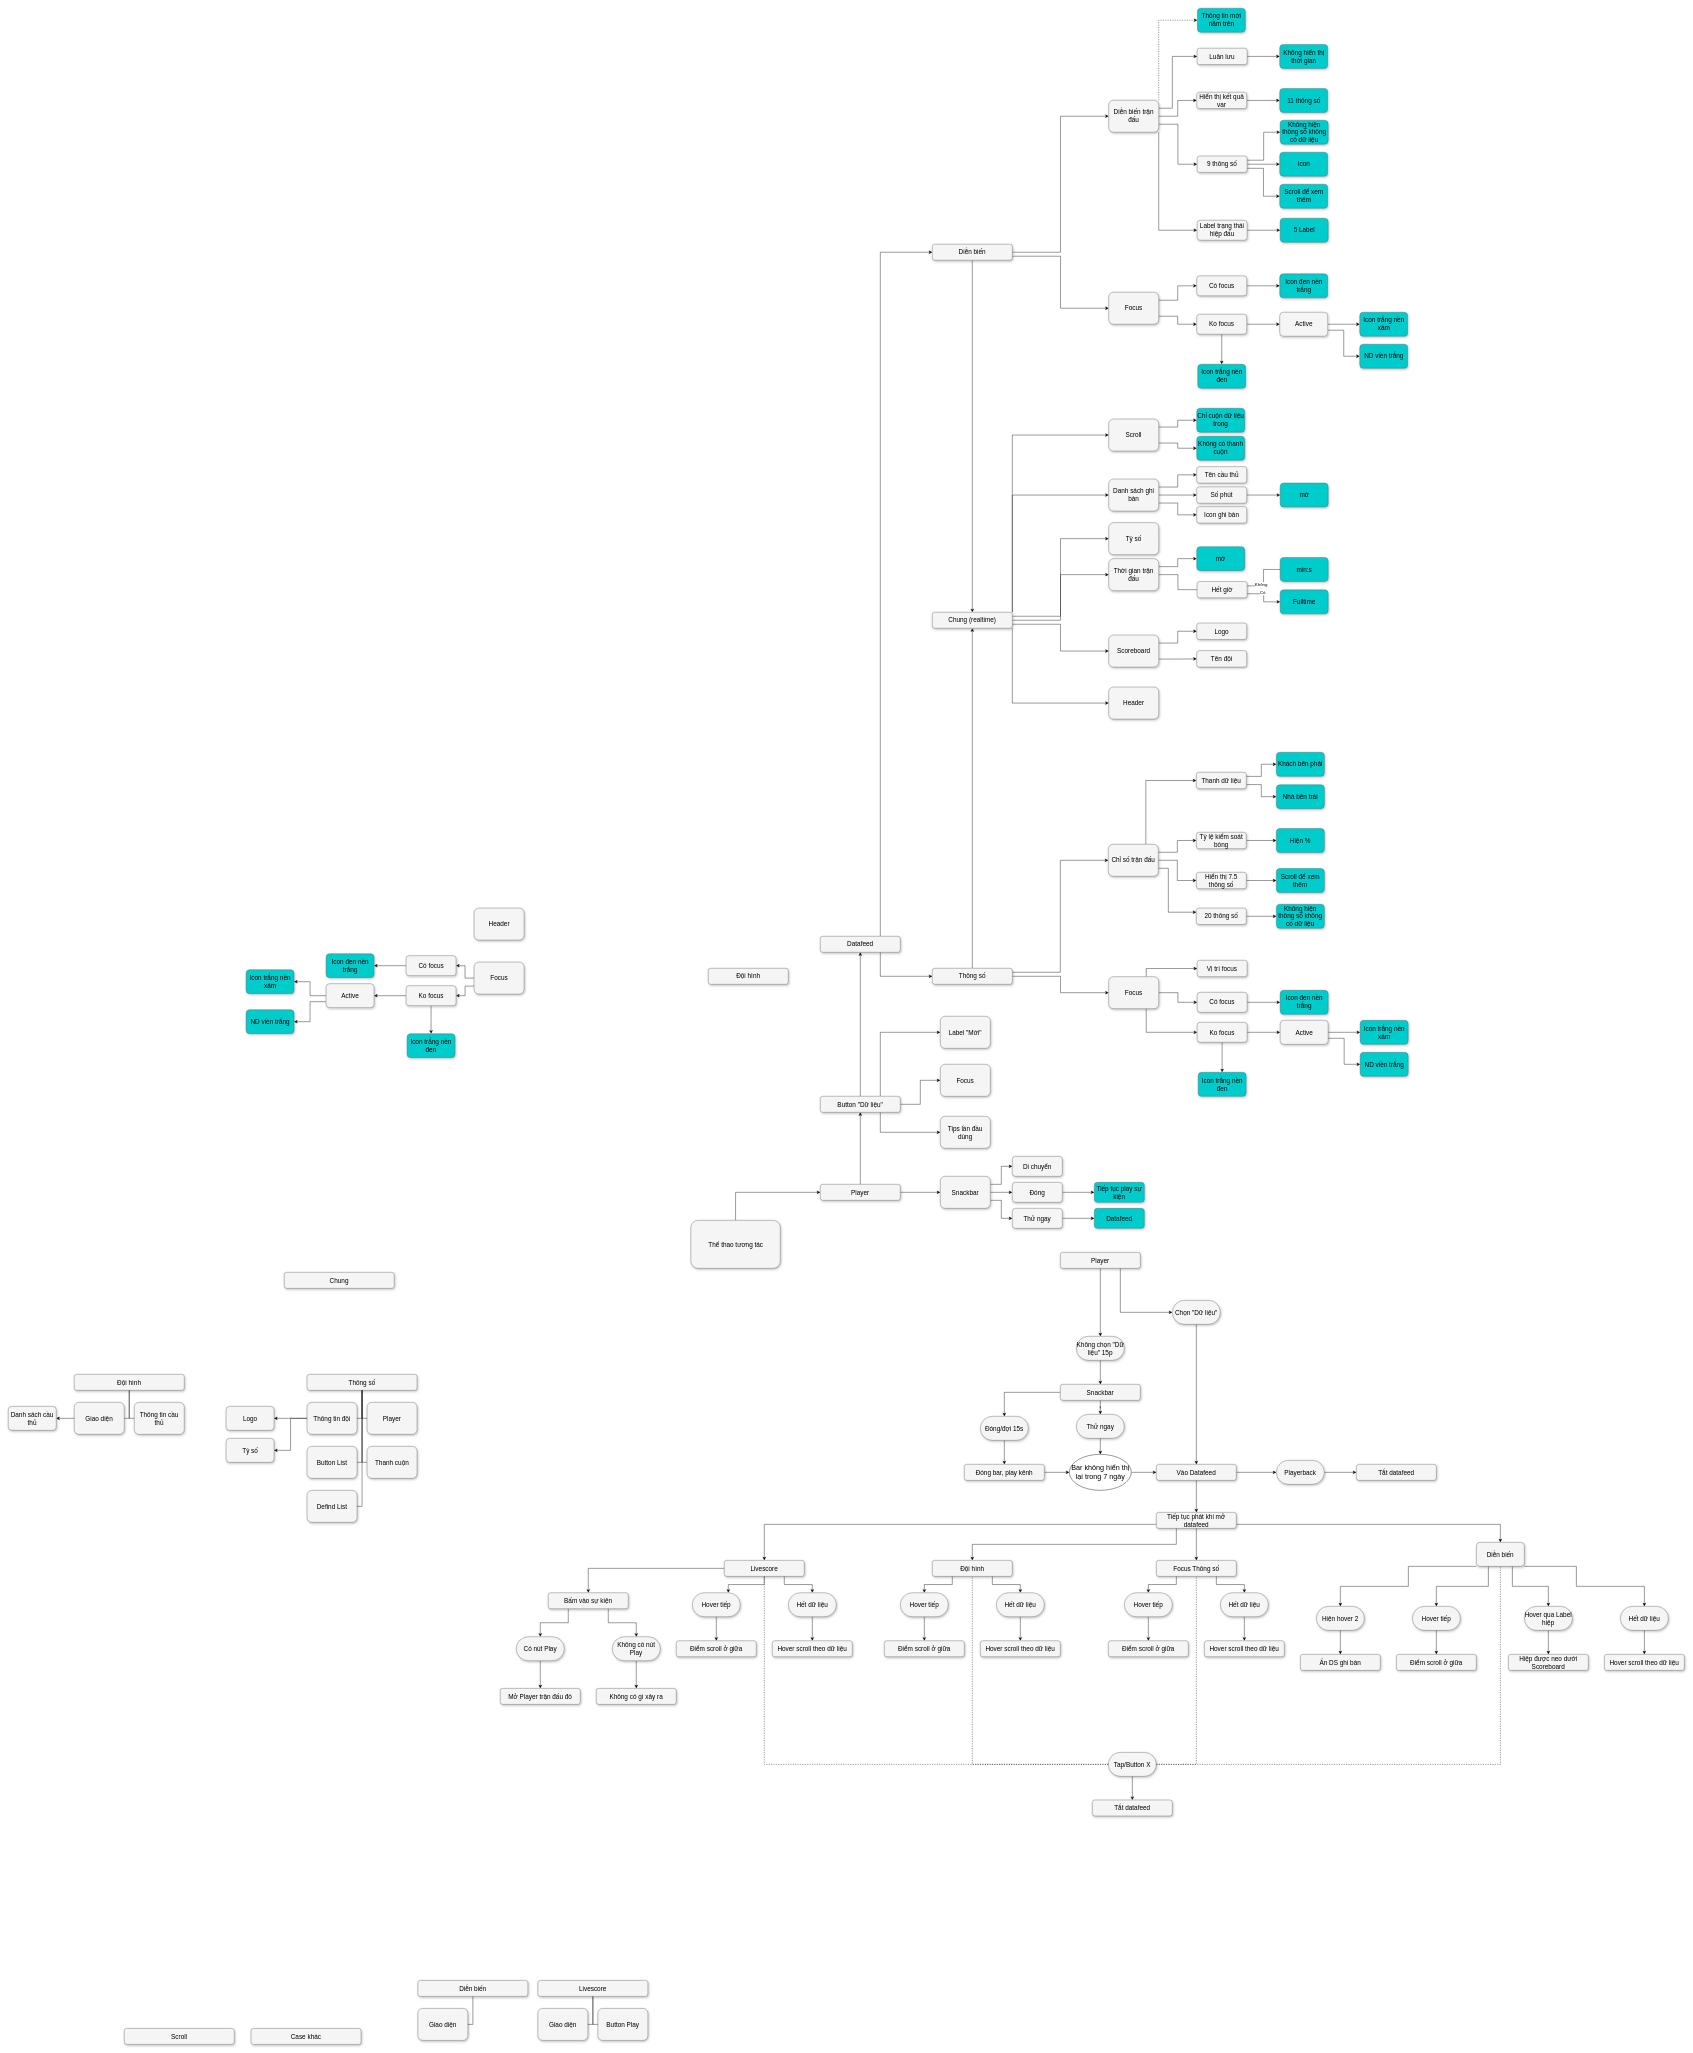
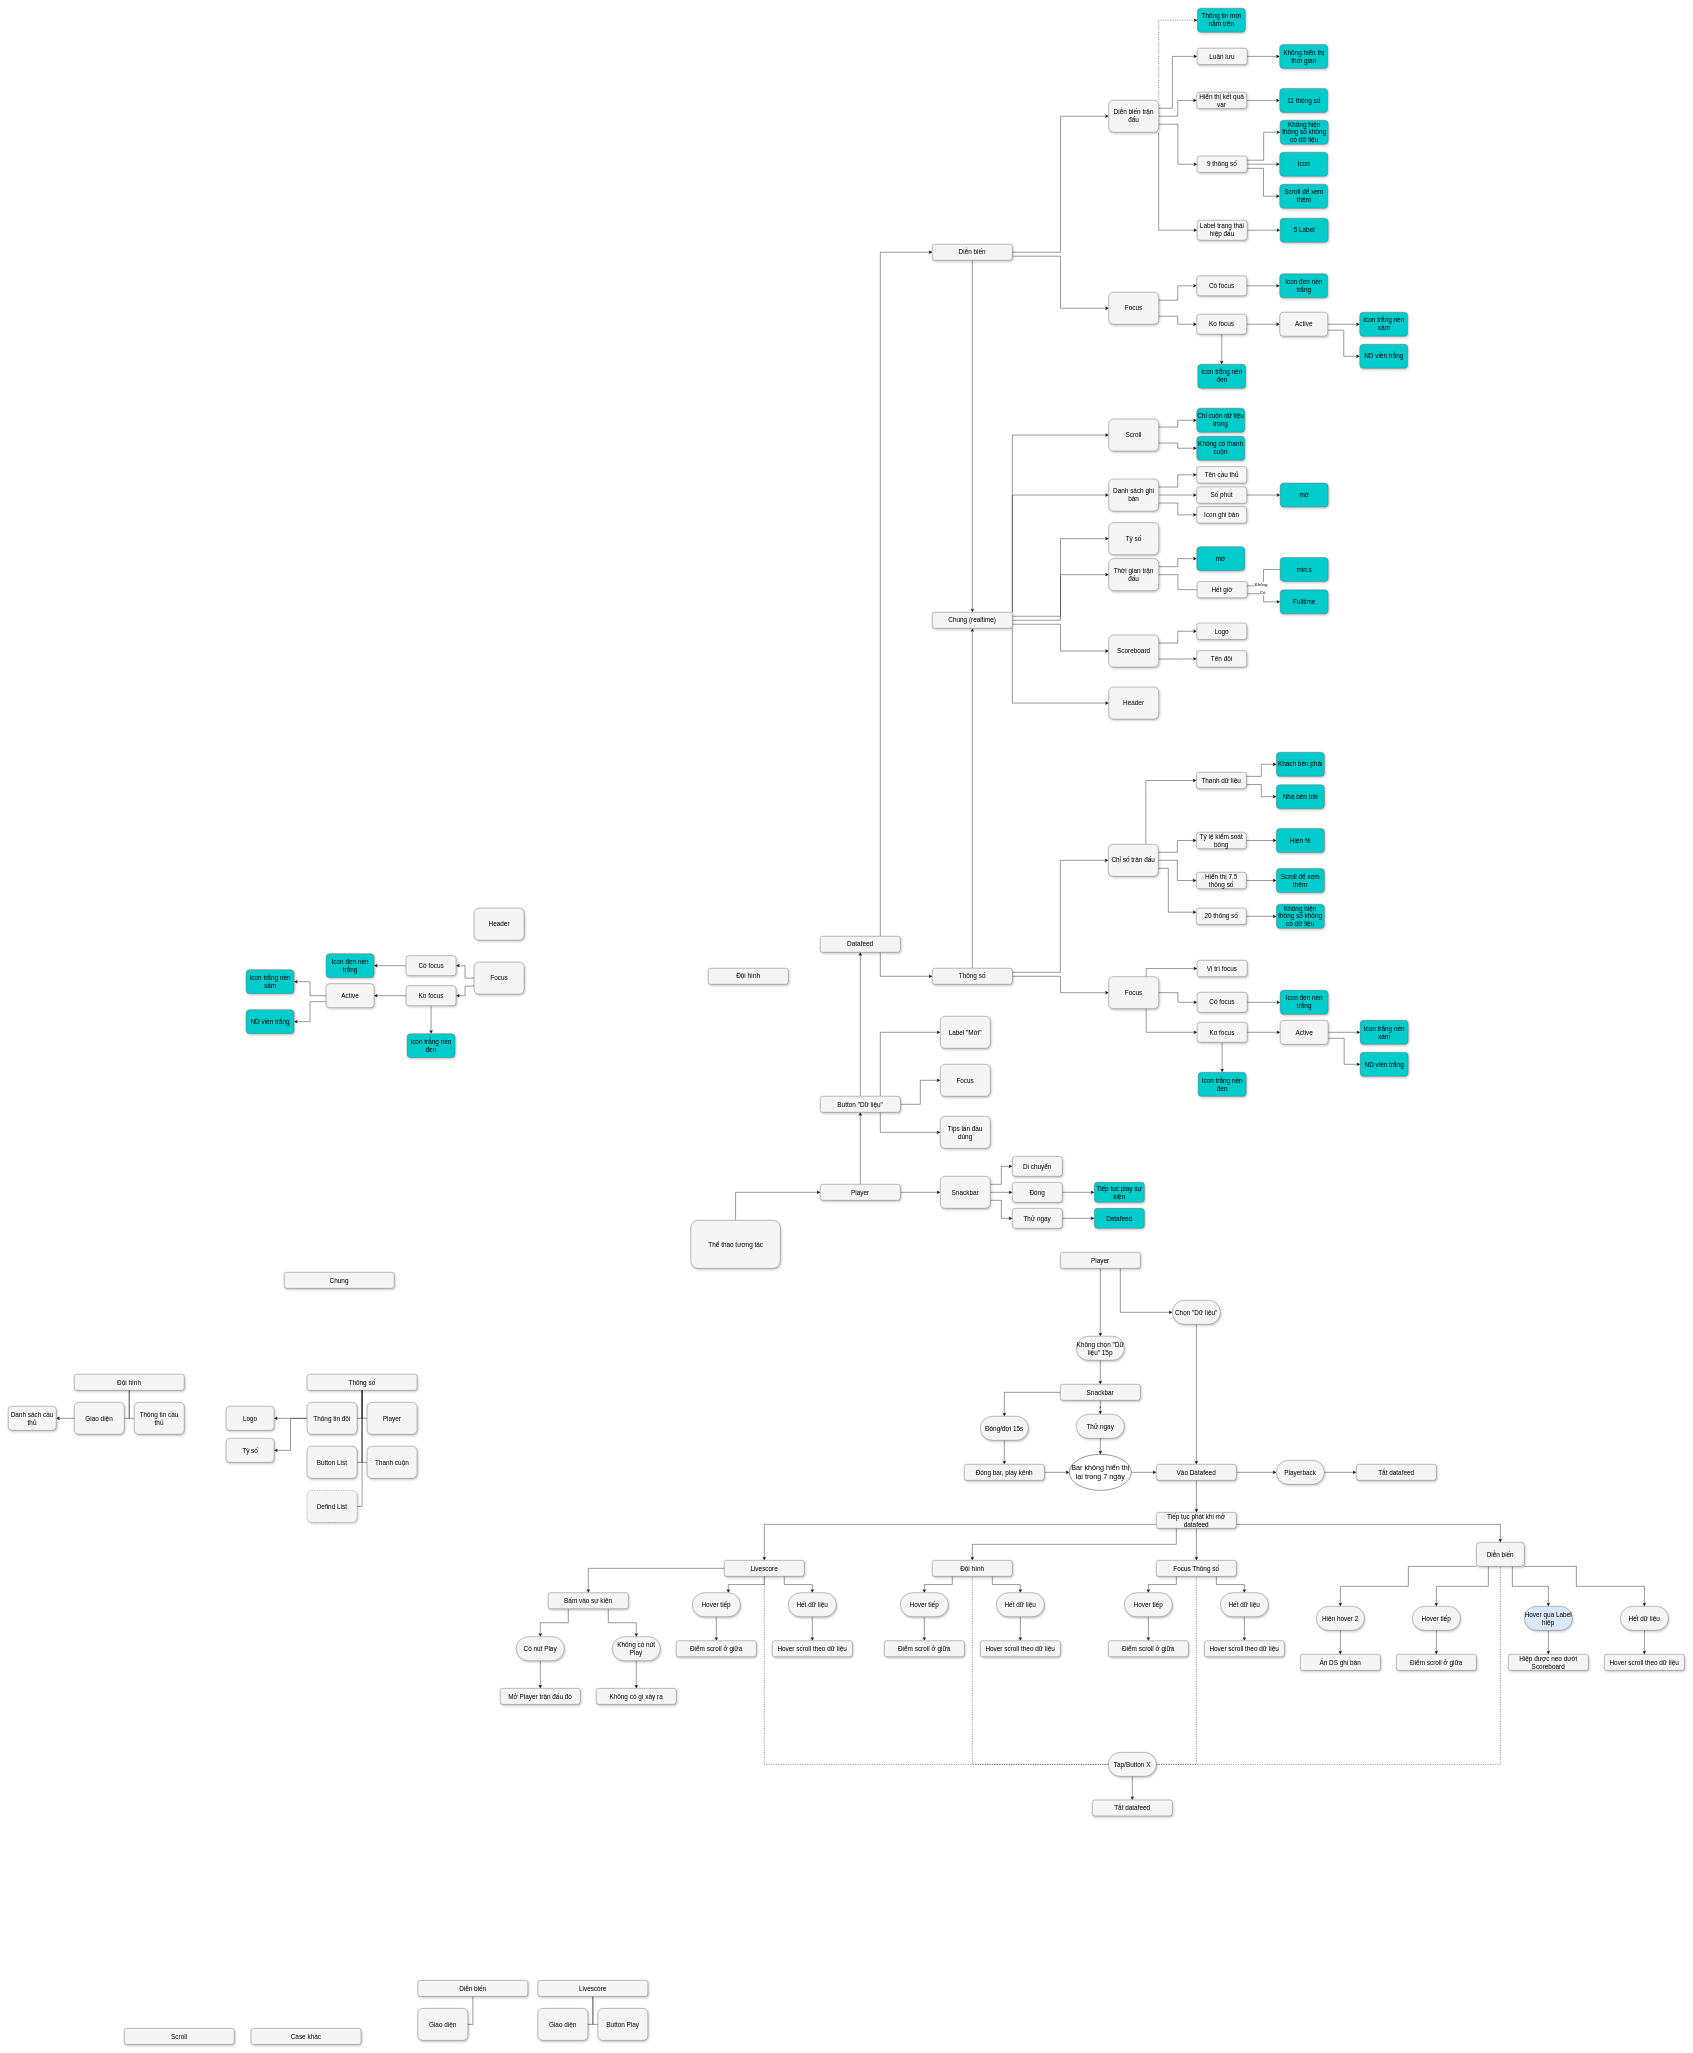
- <mxCell id="18" value="Defind List" style="whiteSpace=wrap;html=1;rounded=1;shadow=1;strokeWidth=1;fontSize=16;align=center;fillColor=#f5f5f5;strokeColor=#666666;" parent="1" vertex="1"><mxGeometry x="767" y="3725" width="125" height="80" as="geometry" /></mxCell>
+ <mxCell id="18" value="Defind List" style="whiteSpace=wrap;html=1;rounded=1;shadow=1;strokeWidth=1;fontSize=16;align=center;fillColor=#f5f5f5;strokeColor=#666666;dashed=1;" parent="1" vertex="1"><mxGeometry x="767" y="3725" width="125" height="80" as="geometry" /></mxCell>
- <mxCell id="233" value="Hover qua Label hiệp" style="whiteSpace=wrap;html=1;fontSize=16;fillColor=#f5f5f5;strokeColor=#666666;rounded=1;shadow=1;strokeWidth=1;arcSize=50;" vertex="1" parent="1"><mxGeometry x="3810" y="4015" width="120" height="60" as="geometry" /></mxCell>
+ <mxCell id="233" value="Hover qua Label hiệp" style="whiteSpace=wrap;html=1;fontSize=16;fillColor=#dae8fc;strokeColor=#666666;rounded=1;shadow=1;strokeWidth=1;arcSize=50;" vertex="1" parent="1"><mxGeometry x="3810" y="4015" width="120" height="60" as="geometry" /></mxCell>
